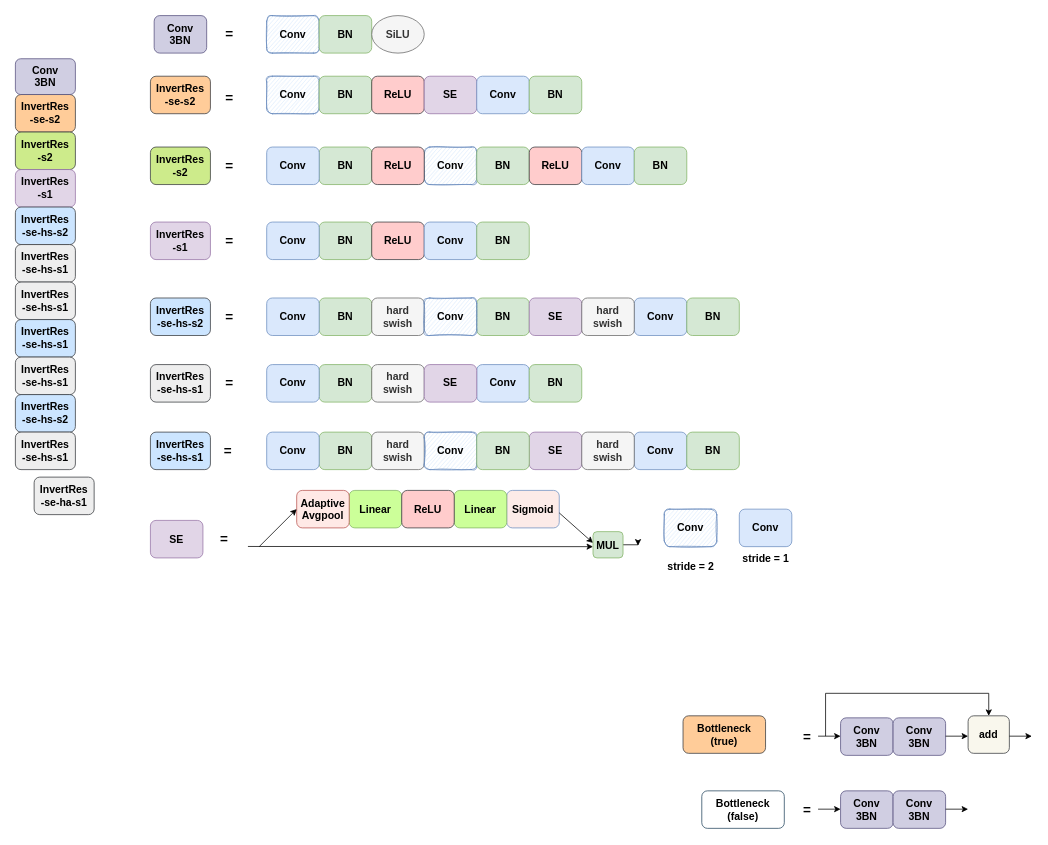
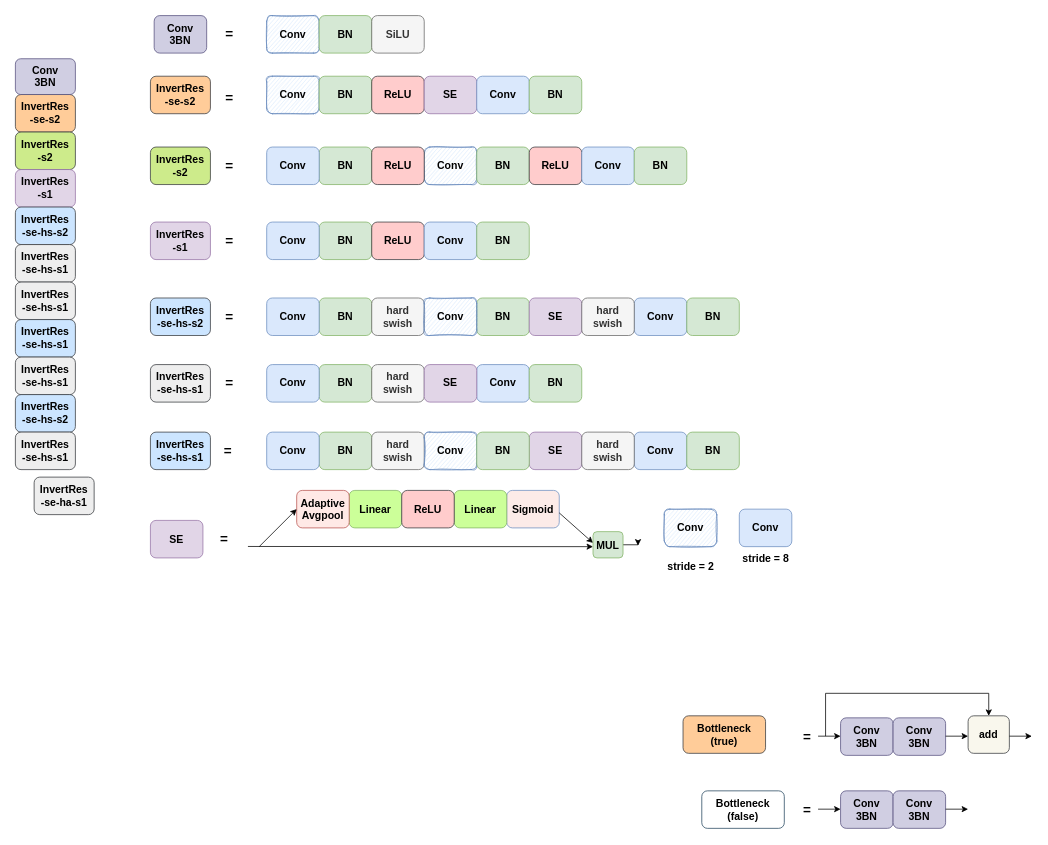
- <mxCell id="5" value="&lt;b&gt;&lt;font style=&quot;font-size: 14px&quot;&gt;SiLU&lt;br&gt;&lt;/font&gt;&lt;/b&gt;" style="ellipse;whiteSpace=wrap;html=1;fillColor=#f5f5f5;strokeColor=#666666;fontColor=#333333;" vertex="1" parent="1"><mxGeometry x="495" y="20.09" width="70" height="50" as="geometry" /></mxCell>
+ <mxCell id="5" value="&lt;b&gt;&lt;font style=&quot;font-size: 14px&quot;&gt;SiLU&lt;br&gt;&lt;/font&gt;&lt;/b&gt;" style="rounded=1;whiteSpace=wrap;html=1;fillColor=#f5f5f5;strokeColor=#666666;fontColor=#333333;" vertex="1" parent="1"><mxGeometry x="495" y="20.09" width="70" height="50" as="geometry" /></mxCell>
- <mxCell id="24" value="&lt;b&gt;&lt;font style=&quot;font-size: 14px&quot;&gt;stride = 1&lt;/font&gt;&lt;/b&gt;" style="text;html=1;align=center;verticalAlign=middle;resizable=0;points=[];autosize=1;strokeColor=none;fillColor=none;fontSize=18;" vertex="1" parent="1"><mxGeometry x="980" y="728" width="80" height="30" as="geometry" /></mxCell>
+ <mxCell id="24" value="&lt;b&gt;&lt;font style=&quot;font-size: 14px&quot;&gt;stride = 8&lt;/font&gt;&lt;/b&gt;" style="text;html=1;align=center;verticalAlign=middle;resizable=0;points=[];autosize=1;strokeColor=none;fillColor=none;fontSize=18;" vertex="1" parent="1"><mxGeometry x="980" y="728" width="80" height="30" as="geometry" /></mxCell>
